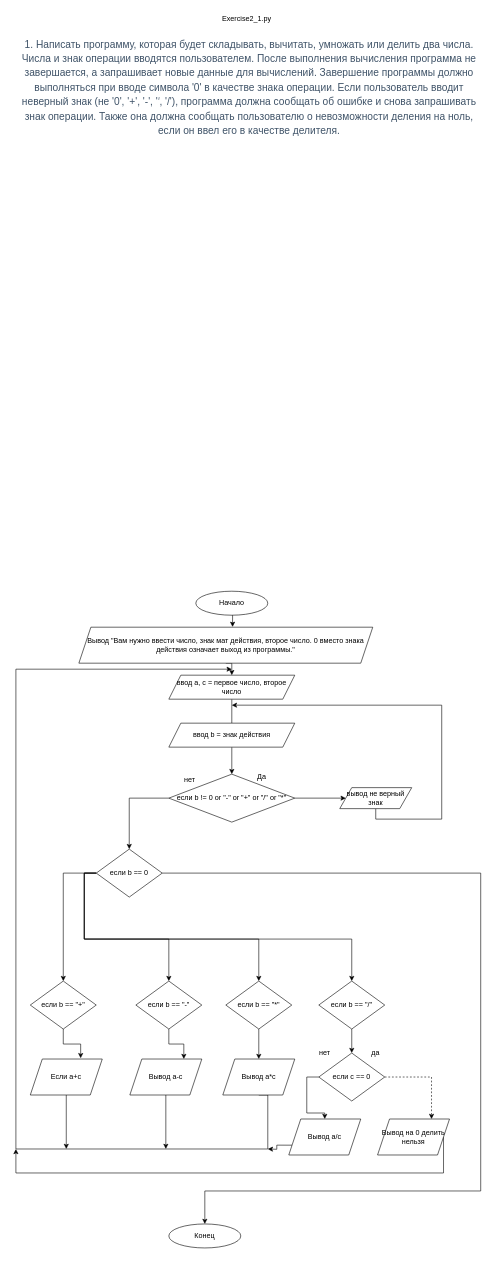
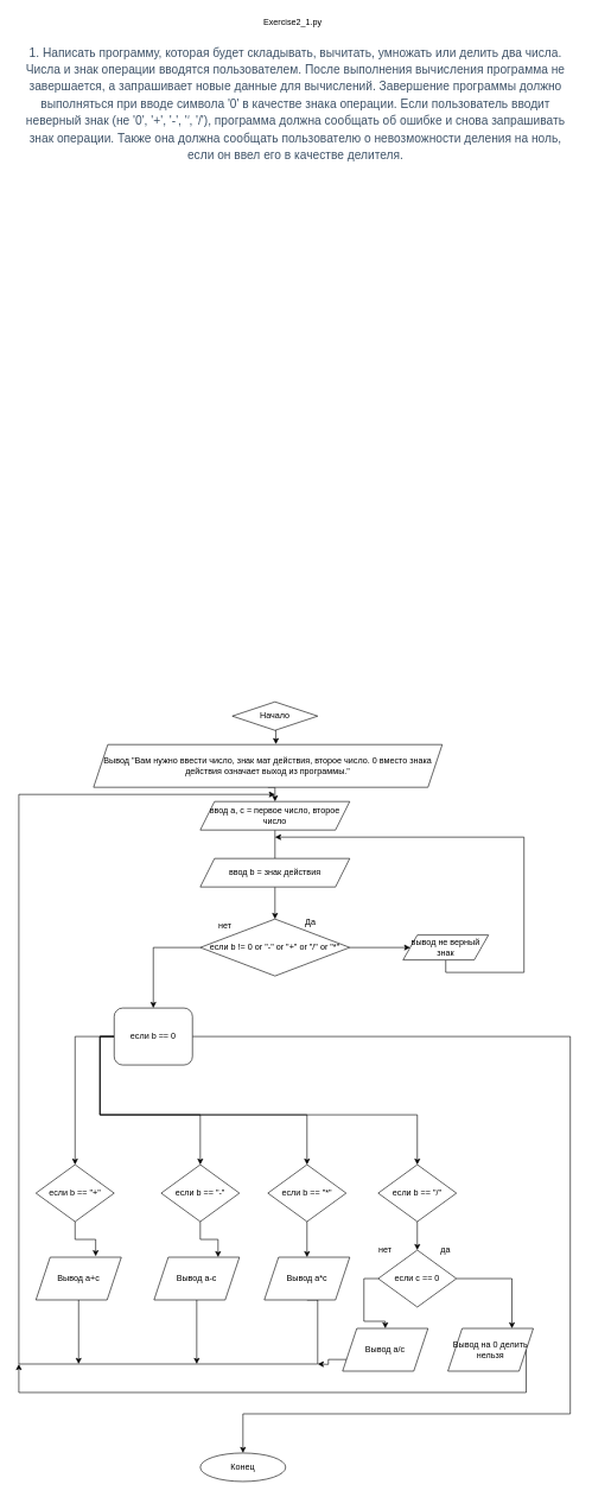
- <mxCell id="5" value="Начало" style="ellipse;whiteSpace=wrap;html=1;" parent="1" vertex="1"><mxGeometry x="326" y="985" width="120" height="40" as="geometry" /></mxCell>
+ <mxCell id="5" value="Начало" style="rhombus;whiteSpace=wrap;html=1;" parent="1" vertex="1"><mxGeometry x="326" y="985" width="120" height="40" as="geometry" /></mxCell>
- <mxCell id="48" value="если b == 0" style="rhombus;whiteSpace=wrap;html=1;" parent="1" vertex="1"><mxGeometry x="160" y="1415" width="110" height="80" as="geometry" /></mxCell>
+ <mxCell id="48" value="если b == 0" style="whiteSpace=wrap;html=1;rounded=1;" parent="1" vertex="1"><mxGeometry x="160" y="1415" width="110" height="80" as="geometry" /></mxCell>
- <mxCell id="16" value="Если a+c" style="shape=parallelogram;perimeter=parallelogramPerimeter;whiteSpace=wrap;html=1;fixedSize=1;" parent="1" vertex="1"><mxGeometry x="50" y="1765" width="120" height="60" as="geometry" /></mxCell>
+ <mxCell id="16" value="Вывод a+c" style="shape=parallelogram;perimeter=parallelogramPerimeter;whiteSpace=wrap;html=1;fixedSize=1;" parent="1" vertex="1"><mxGeometry x="50" y="1765" width="120" height="60" as="geometry" /></mxCell>
- <mxCell id="28" style="edgeStyle=orthogonalEdgeStyle;rounded=0;orthogonalLoop=1;jettySize=auto;html=1;exitX=1;exitY=0.5;exitDx=0;exitDy=0;entryX=0.75;entryY=0;entryDx=0;entryDy=0;dashed=1;" parent="1" source="29" target="35" edge="1"><mxGeometry relative="1" as="geometry"><Array as="points"><mxPoint x="719" y="1795" /></Array></mxGeometry></mxCell>
+ <mxCell id="28" style="edgeStyle=orthogonalEdgeStyle;rounded=0;orthogonalLoop=1;jettySize=auto;html=1;exitX=1;exitY=0.5;exitDx=0;exitDy=0;entryX=0.75;entryY=0;entryDx=0;entryDy=0;" parent="1" source="29" target="35" edge="1"><mxGeometry relative="1" as="geometry"><Array as="points"><mxPoint x="719" y="1795" /></Array></mxGeometry></mxCell>
